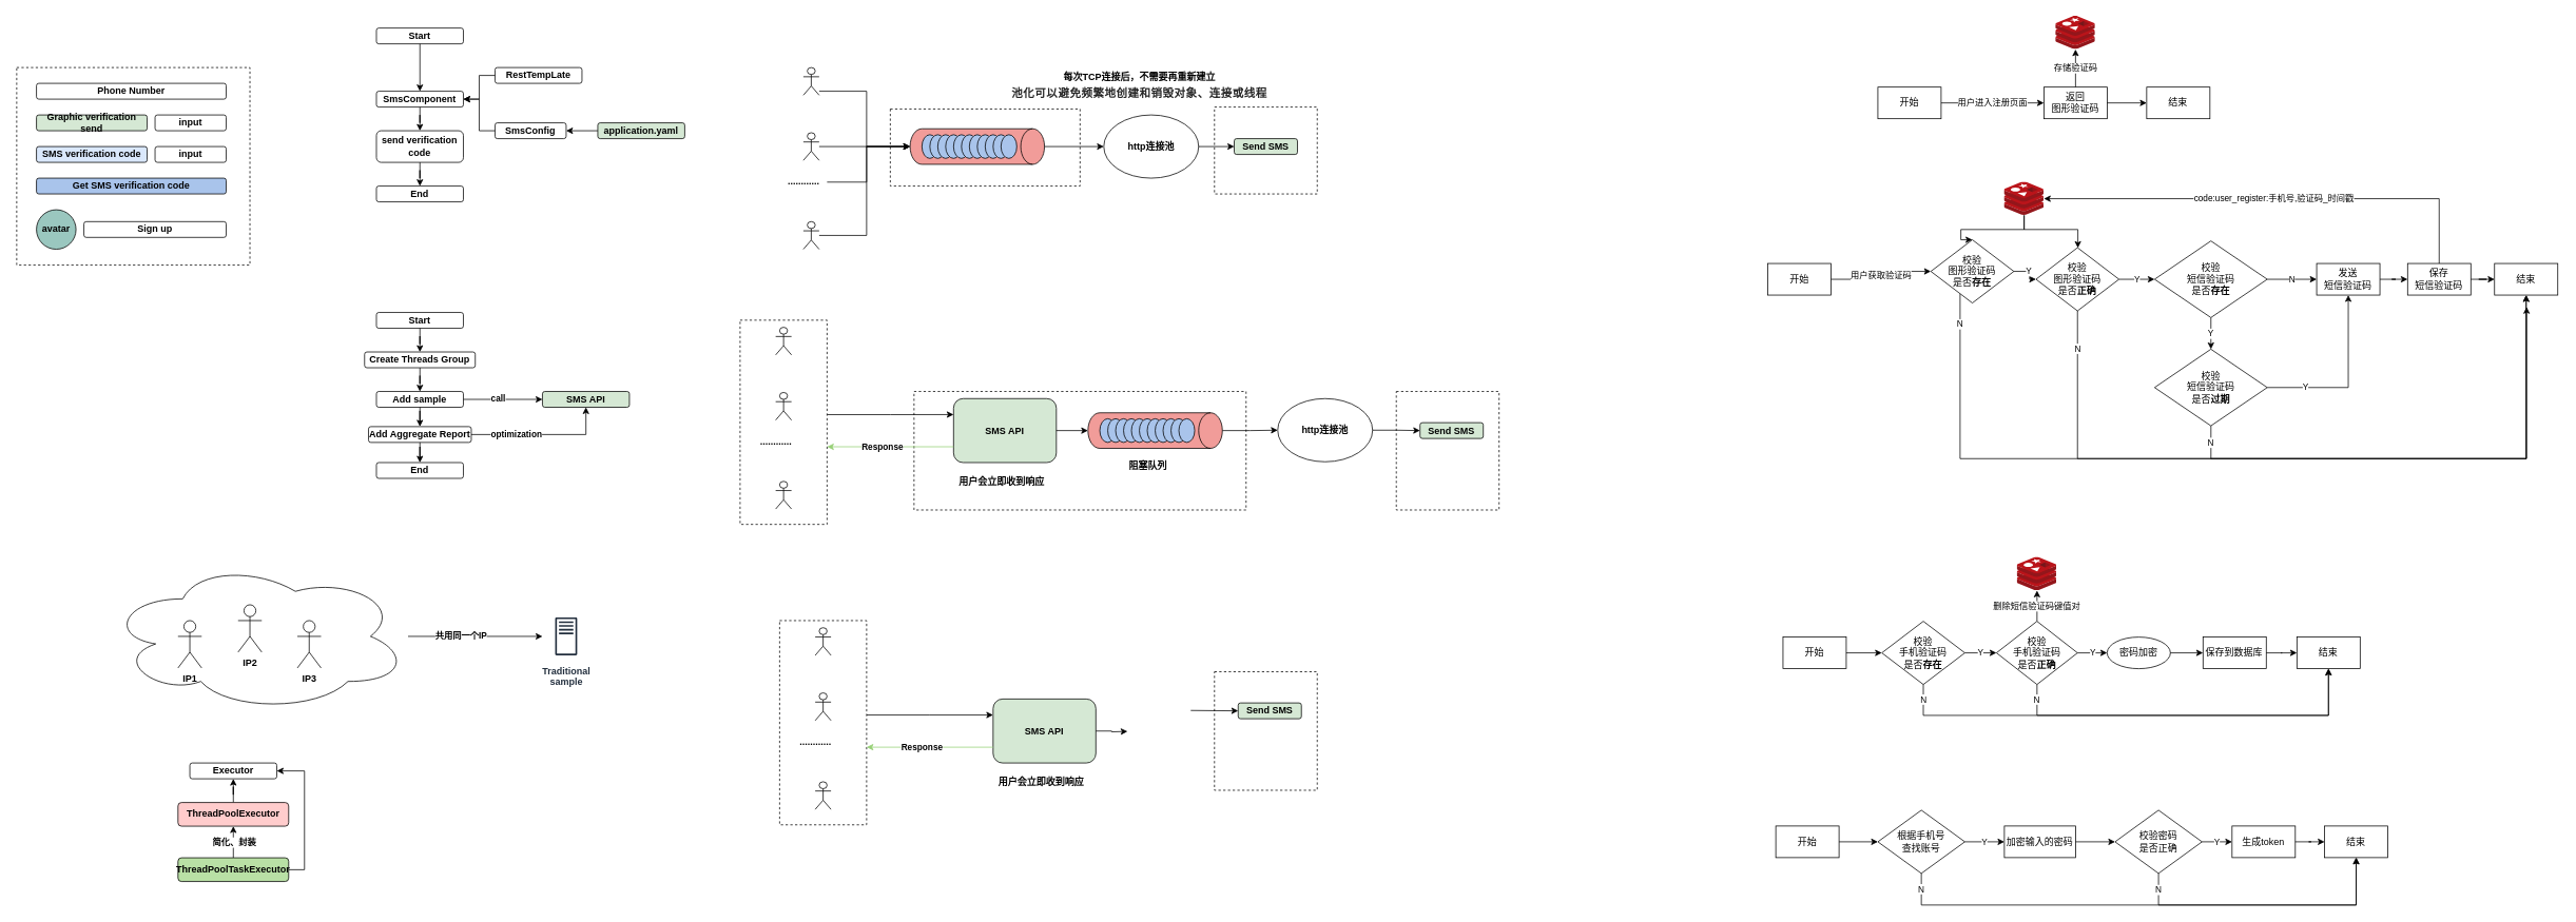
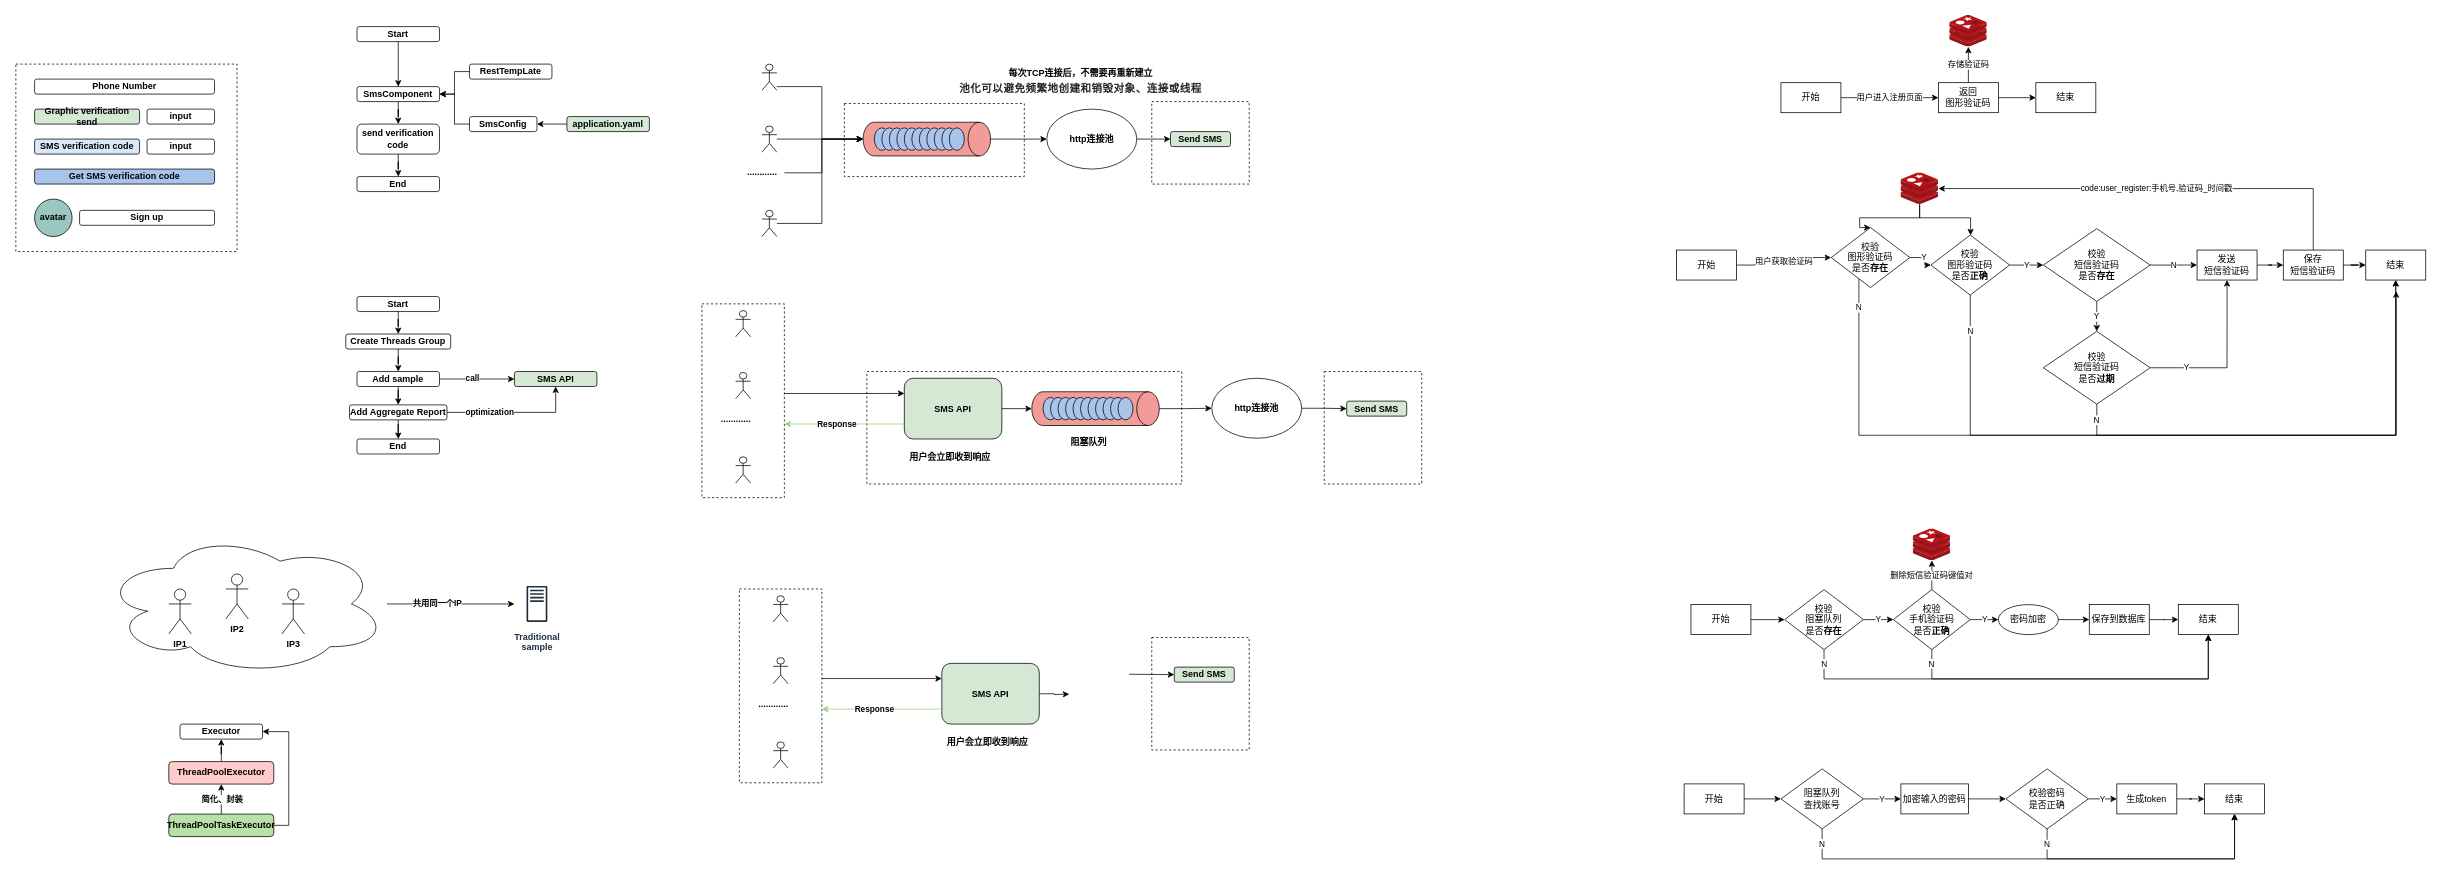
- <mxCell id="145" value="校验&lt;br&gt;手机验证码&lt;br&gt;是否&lt;b&gt;存在&lt;/b&gt;" style="rhombus;whiteSpace=wrap;html=1;" vertex="1" parent="1"><mxGeometry x="2379.12" y="785.88" width="105" height="80" as="geometry" /></mxCell>
+ <mxCell id="145" value="校验&lt;br&gt;阻塞队列&lt;br&gt;是否&lt;b&gt;存在&lt;/b&gt;" style="rhombus;whiteSpace=wrap;html=1;" vertex="1" parent="1"><mxGeometry x="2379.12" y="785.88" width="105" height="80" as="geometry" /></mxCell>
- <mxCell id="160" value="根据手机号&lt;br&gt;查找账号" style="rhombus;whiteSpace=wrap;html=1;fillColor=none;" vertex="1" parent="1"><mxGeometry x="2374.12" y="1025" width="110" height="80" as="geometry" /></mxCell>
+ <mxCell id="160" value="阻塞队列&lt;br&gt;查找账号" style="rhombus;whiteSpace=wrap;html=1;fillColor=none;" vertex="1" parent="1"><mxGeometry x="2374.12" y="1025" width="110" height="80" as="geometry" /></mxCell>
